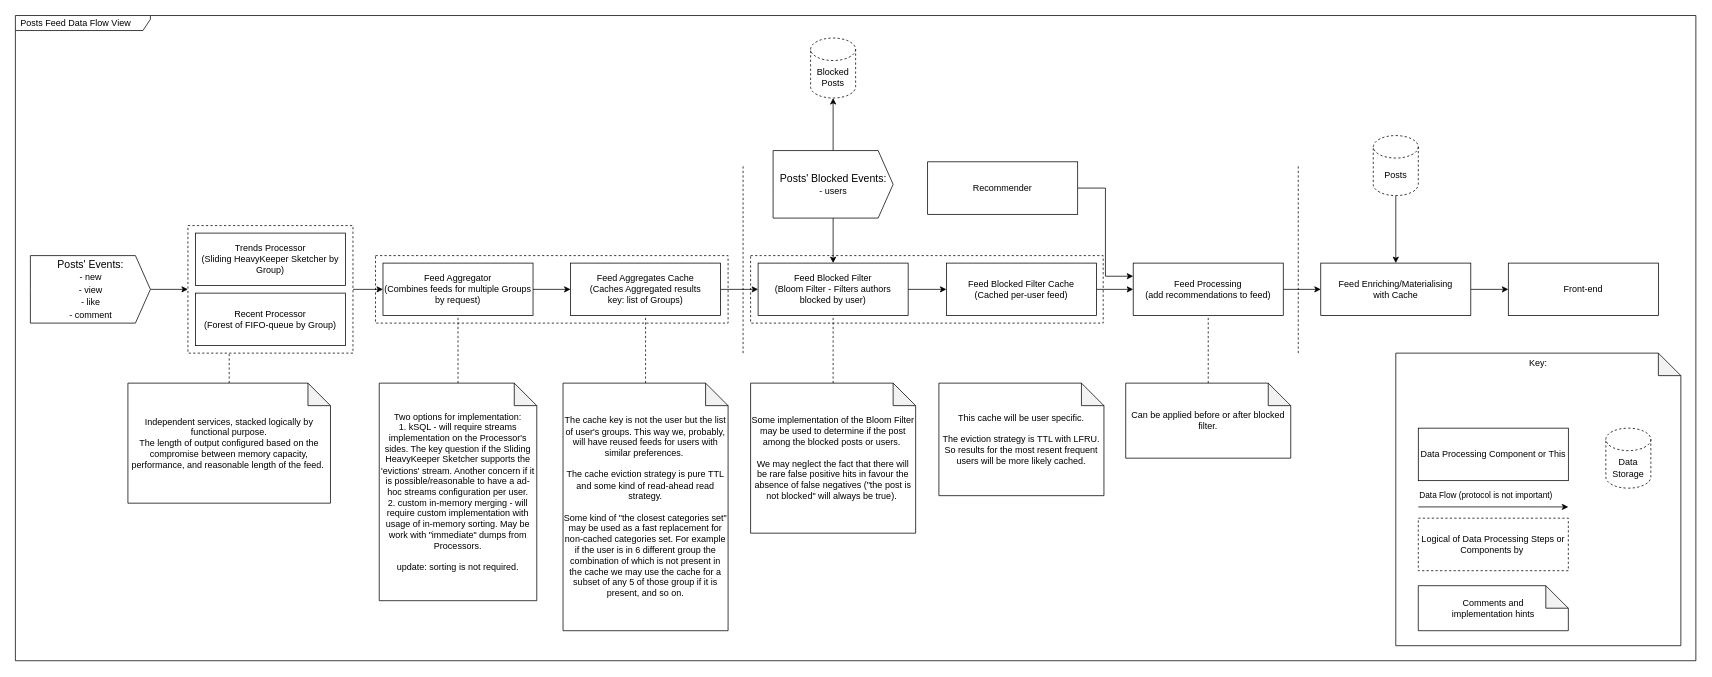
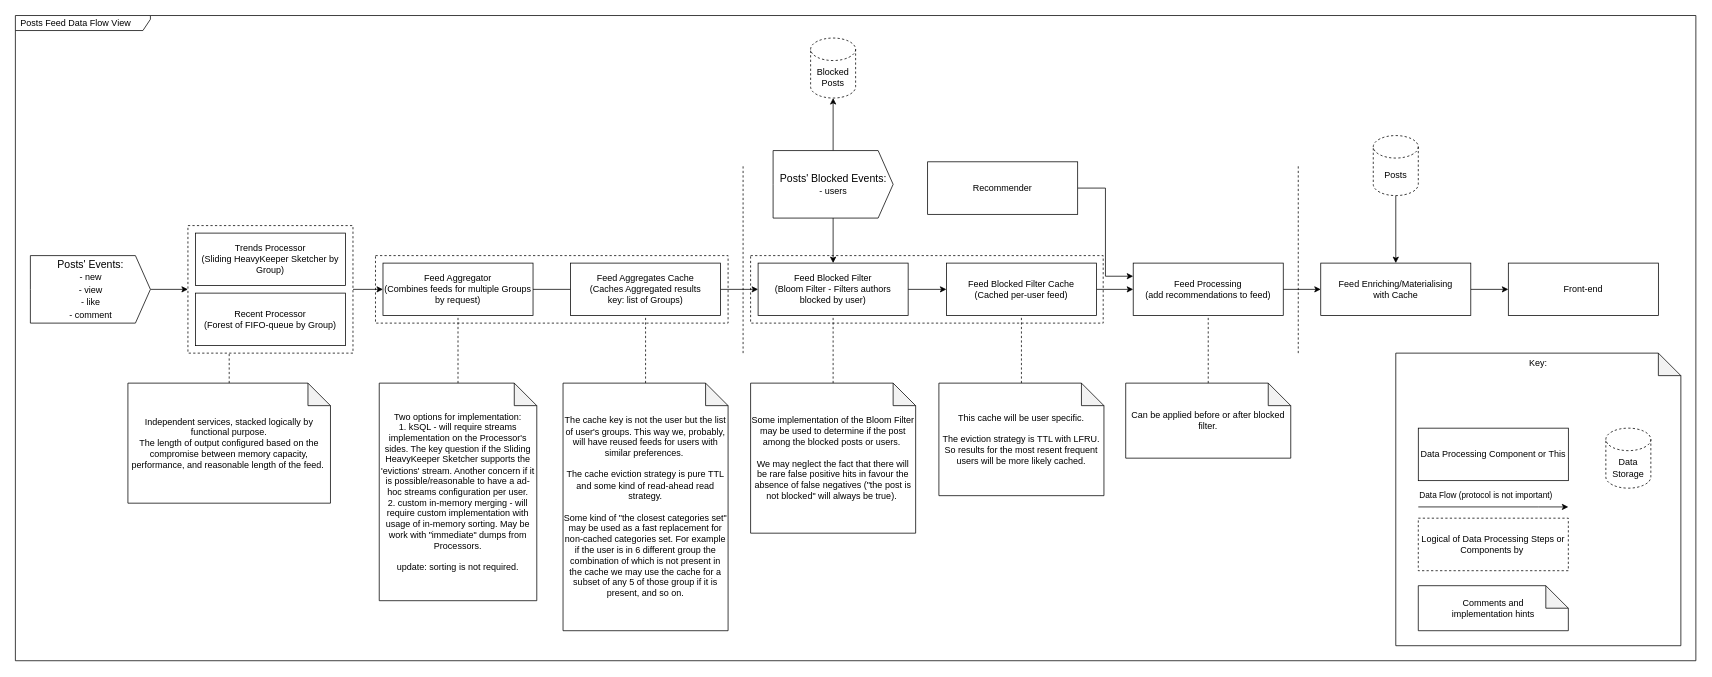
- <mxCell id="11" style="edgeStyle=orthogonalEdgeStyle;rounded=0;orthogonalLoop=1;jettySize=auto;html=1;" parent="1" source="12" target="14" edge="1"><mxGeometry relative="1" as="geometry" /></mxCell>
+ <mxCell id="11" style="edgeStyle=orthogonalEdgeStyle;rounded=0;orthogonalLoop=1;jettySize=auto;html=1;endArrow=none;" parent="1" source="12" target="14" edge="1"><mxGeometry relative="1" as="geometry" /></mxCell>
+ <mxCell id="32" style="edgeStyle=orthogonalEdgeStyle;rounded=0;orthogonalLoop=1;jettySize=auto;html=1;endArrow=none;endFill=0;dashed=1;" parent="1" source="33" target="20" edge="1"><mxGeometry relative="1" as="geometry"><mxPoint x="1361" y="420" as="targetPoint" /></mxGeometry></mxCell>
